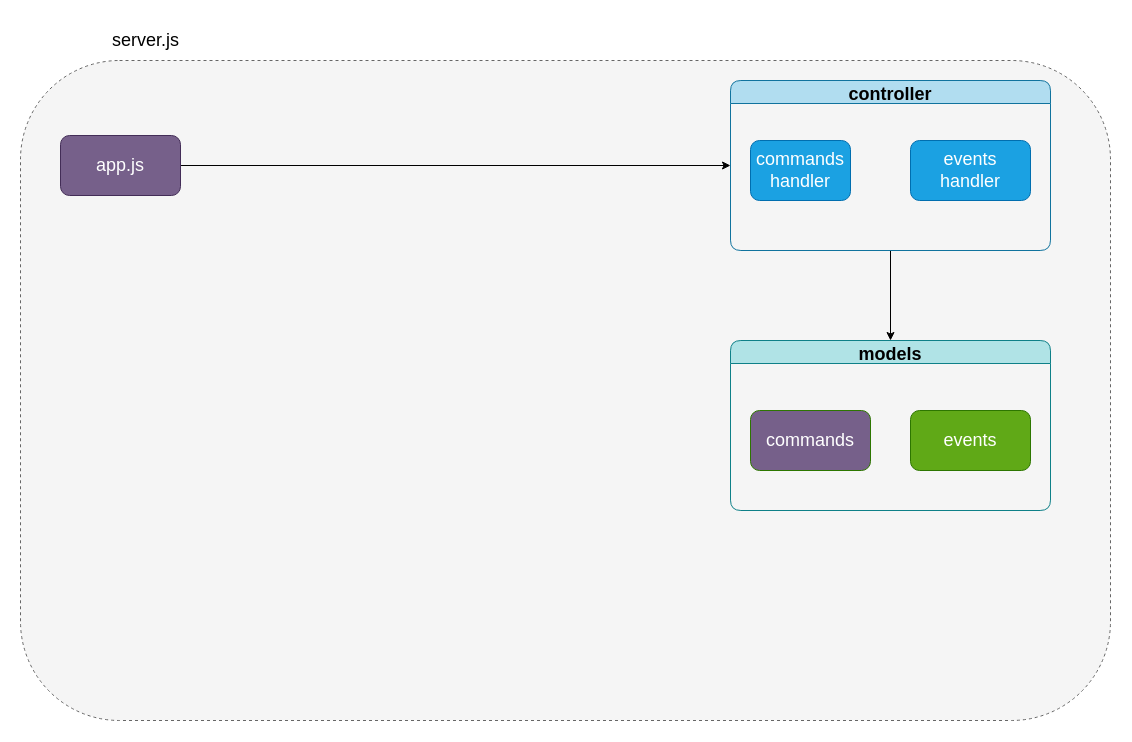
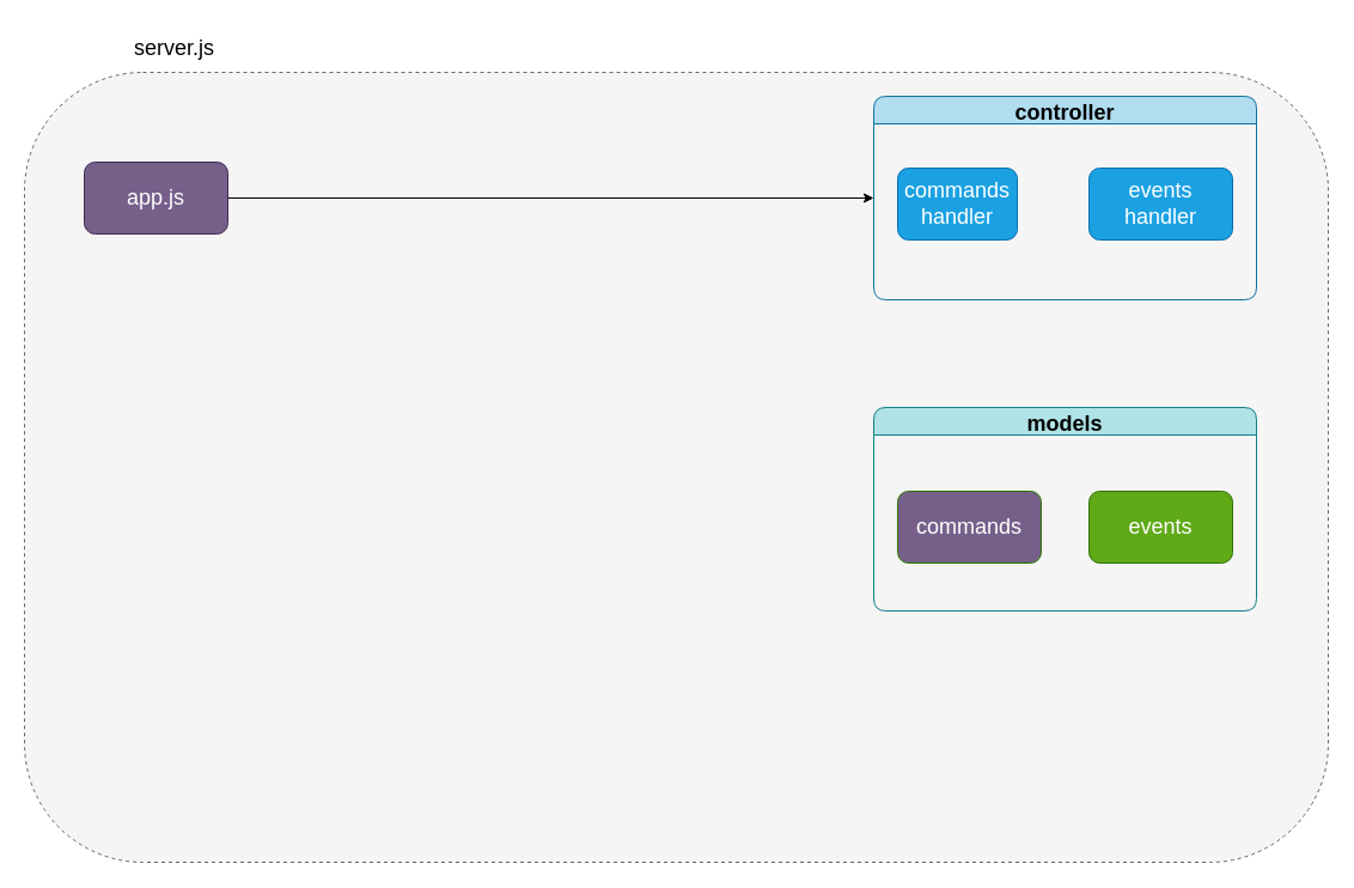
- <mxCell id="4" value="app.js" style="rounded=1;whiteSpace=wrap;html=1;strokeColor=#432D57;fontSize=18;fillColor=#76608a;fontColor=#ffffff;" parent="1" vertex="1"><mxGeometry x="60" y="135" width="120" height="60" as="geometry" /></mxCell>
+ <mxCell id="4" value="app.js" style="rounded=1;whiteSpace=wrap;html=1;strokeColor=#432D57;fontSize=18;fillColor=#76608a;fontColor=#ffffff;" parent="1" vertex="1"><mxGeometry x="70" y="135" width="120" height="60" as="geometry" /></mxCell>
- <mxCell id="8" style="edgeStyle=orthogonalEdgeStyle;rounded=1;orthogonalLoop=1;jettySize=auto;html=1;exitX=0.5;exitY=1;exitDx=0;exitDy=0;entryX=0.5;entryY=0;entryDx=0;entryDy=0;fontSize=18;" parent="1" source="9" target="10" edge="1"><mxGeometry relative="1" as="geometry" /></mxCell>
